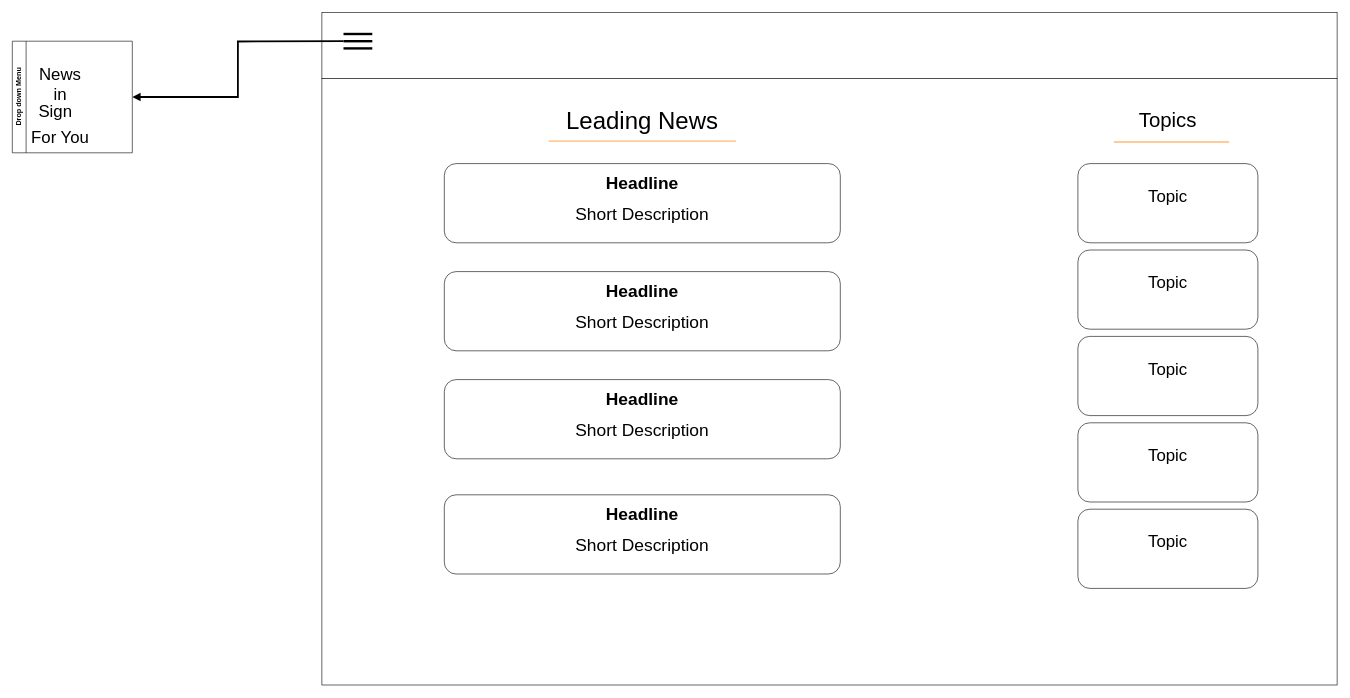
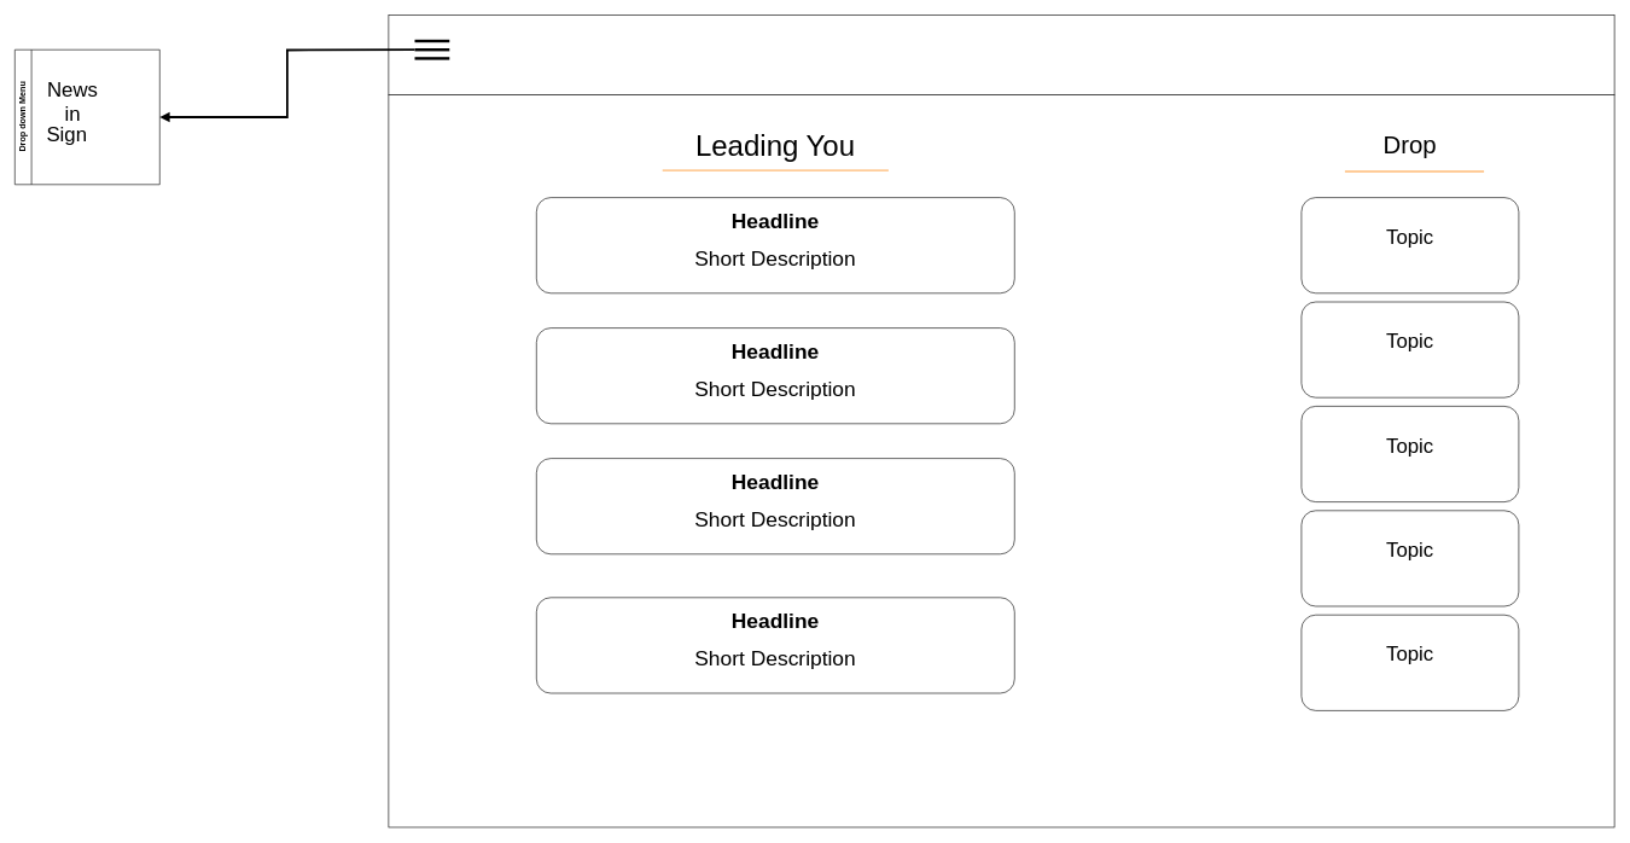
- <mxCell id="30" value="&lt;font style=&quot;font-size: 40px;&quot;&gt;Leading News&lt;br&gt;&lt;/font&gt;" style="text;html=1;align=center;verticalAlign=middle;whiteSpace=wrap;rounded=0;" vertex="1" parent="1"><mxGeometry x="800" y="140" width="540" height="120" as="geometry" /></mxCell>
+ <mxCell id="30" value="&lt;font style=&quot;font-size: 40px;&quot;&gt;Leading You&lt;br&gt;&lt;/font&gt;" style="text;html=1;align=center;verticalAlign=middle;whiteSpace=wrap;rounded=0;" vertex="1" parent="1"><mxGeometry x="800" y="140" width="540" height="120" as="geometry" /></mxCell>
- <mxCell id="31" value="&lt;font style=&quot;font-size: 34px;&quot;&gt;Topics&lt;/font&gt;" style="text;html=1;align=center;verticalAlign=middle;whiteSpace=wrap;rounded=0;" vertex="1" parent="1"><mxGeometry x="1862" y="164" width="168" height="72" as="geometry" /></mxCell>
+ <mxCell id="31" value="&lt;font style=&quot;font-size: 34px;&quot;&gt;Drop&lt;/font&gt;" style="text;html=1;align=center;verticalAlign=middle;whiteSpace=wrap;rounded=0;" vertex="1" parent="1"><mxGeometry x="1862" y="164" width="168" height="72" as="geometry" /></mxCell>
- <mxCell id="9" value="&lt;font style=&quot;font-size: 28px;&quot;&gt;For You&lt;/font&gt;" style="text;html=1;align=center;verticalAlign=middle;whiteSpace=wrap;rounded=0;" vertex="1" parent="7"><mxGeometry x="24" y="138" width="112" height="44" as="geometry" /></mxCell>
